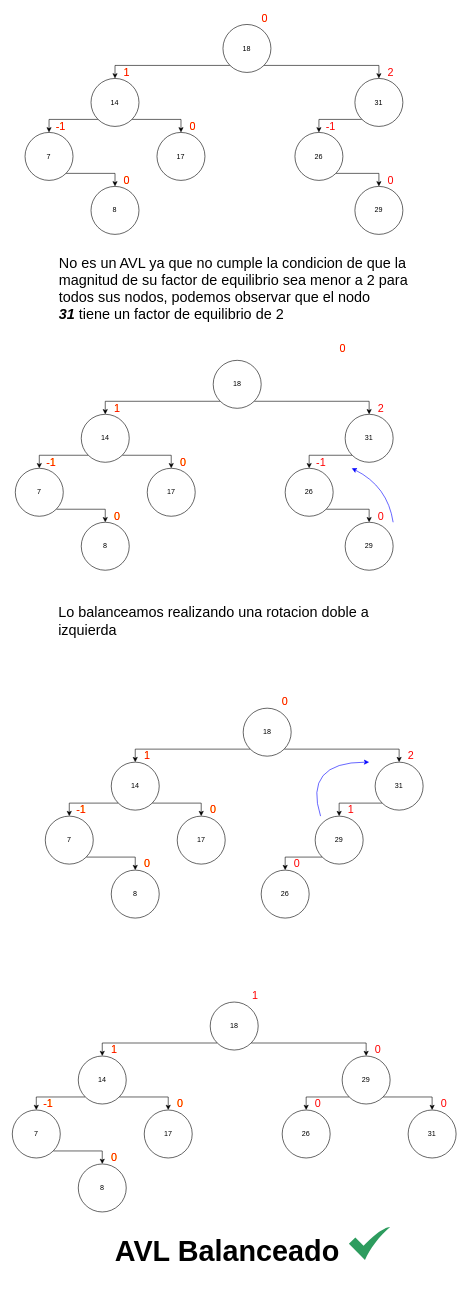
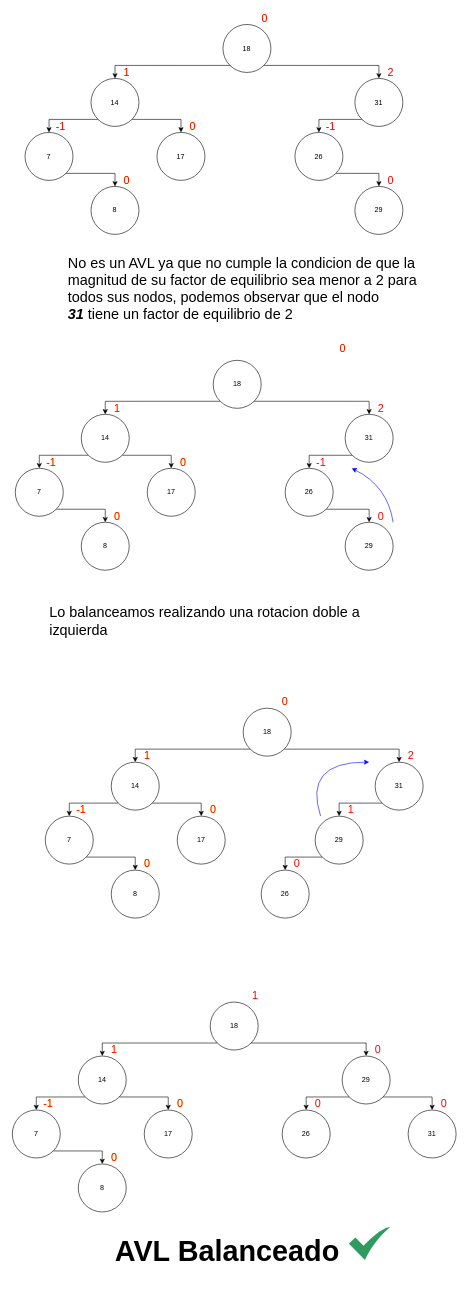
- <mxCell id="25" value="&lt;h1&gt;&lt;span style=&quot;font-weight: normal&quot;&gt;No es un AVL ya que no cumple la condicion de que la magnitud de su factor de equilibrio sea menor a 2 para todos sus nodos, podemos observar que el nodo &lt;/span&gt;&lt;i&gt;31&lt;/i&gt;&lt;span style=&quot;font-weight: normal&quot;&gt;&amp;nbsp;tiene un factor de equilibrio de 2&lt;/span&gt;&lt;/h1&gt;" style="text;html=1;strokeColor=none;fillColor=none;align=left;verticalAlign=middle;whiteSpace=wrap;rounded=0;" parent="1" vertex="1"><mxGeometry x="96.25" y="406" width="585" height="150" as="geometry" /></mxCell>
+ <mxCell id="25" value="&lt;h1&gt;&lt;span style=&quot;font-weight: normal&quot;&gt;No es un AVL ya que no cumple la condicion de que la magnitud de su factor de equilibrio sea menor a 2 para todos sus nodos, podemos observar que el nodo &lt;/span&gt;&lt;i&gt;31&lt;/i&gt;&lt;span style=&quot;font-weight: normal&quot;&gt;&amp;nbsp;tiene un factor de equilibrio de 2&lt;/span&gt;&lt;/h1&gt;" style="text;html=1;strokeColor=none;fillColor=none;align=left;verticalAlign=middle;whiteSpace=wrap;rounded=0;" parent="1" vertex="1"><mxGeometry x="111.25" y="406" width="585" height="150" as="geometry" /></mxCell>
- <mxCell id="57" value="&lt;h1&gt;&lt;span style=&quot;font-weight: 400&quot;&gt;Lo balanceamos realizando una rotacion doble a izquierda&lt;/span&gt;&lt;/h1&gt;" style="text;html=1;strokeColor=none;fillColor=none;align=left;verticalAlign=middle;whiteSpace=wrap;rounded=0;" vertex="1" parent="1"><mxGeometry x="95" y="960" width="585" height="150" as="geometry" /></mxCell>
+ <mxCell id="57" value="&lt;h1&gt;&lt;span style=&quot;font-weight: 400&quot;&gt;Lo balanceamos realizando una rotacion doble a izquierda&lt;/span&gt;&lt;/h1&gt;" style="text;html=1;strokeColor=none;fillColor=none;align=left;verticalAlign=middle;whiteSpace=wrap;rounded=0;" vertex="1" parent="1"><mxGeometry x="80" y="960" width="585" height="150" as="geometry" /></mxCell>
